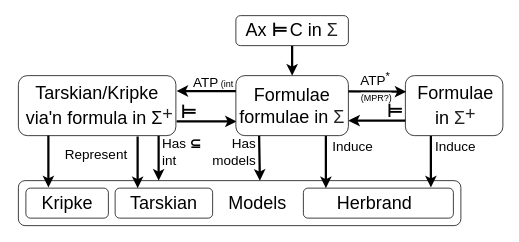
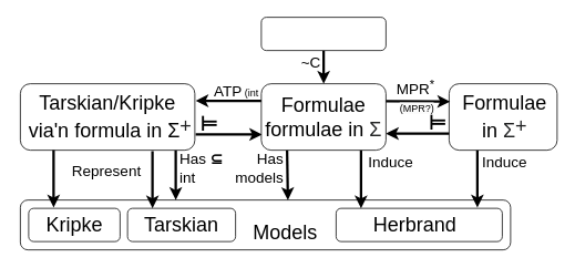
- <mxCell id="32" value="&lt;font style=&quot;&quot;&gt;&lt;span style=&quot;font-size: 24px;&quot;&gt;Ax&amp;nbsp;&lt;/span&gt;&lt;b style=&quot;&quot;&gt;&lt;font style=&quot;font-size: 24px;&quot;&gt;⊨&lt;/font&gt;&lt;/b&gt; &lt;span style=&quot;font-size: 24px;&quot;&gt;C in&amp;nbsp;&lt;/span&gt;&lt;/font&gt;&lt;span style=&quot;color: rgb(32, 33, 34); font-family: sans-serif; text-align: start; background-color: rgb(255, 255, 255);&quot;&gt;&lt;font style=&quot;font-size: 24px;&quot;&gt;Σ&lt;/font&gt;&lt;/span&gt;" style="text;strokeColor=none;align=center;fillColor=none;html=1;verticalAlign=middle;whiteSpace=wrap;rounded=0;" parent="30" vertex="1"><mxGeometry x="3" y="5" width="144" height="30" as="geometry" /></mxCell>
+ <mxCell id="3" value="&lt;font style=&quot;font-size: 18px;&quot;&gt;~C&lt;/font&gt;" style="text;strokeColor=none;align=center;fillColor=none;html=1;verticalAlign=middle;whiteSpace=wrap;rounded=0;" parent="1" vertex="1"><mxGeometry x="344" y="60" width="60" height="30" as="geometry" /></mxCell>
- <mxCell id="12" value="&lt;font style=&quot;font-size: 18px;&quot;&gt;ATP&lt;sup&gt;*&lt;/sup&gt;&lt;/font&gt;" style="text;strokeColor=none;align=center;fillColor=none;html=1;verticalAlign=middle;whiteSpace=wrap;rounded=0;" parent="1" vertex="1"><mxGeometry x="465" y="90" width="70" height="30" as="geometry" /></mxCell>
+ <mxCell id="12" value="&lt;font style=&quot;font-size: 18px;&quot;&gt;MPR&lt;sup&gt;*&lt;/sup&gt;&lt;/font&gt;" style="text;strokeColor=none;align=center;fillColor=none;html=1;verticalAlign=middle;whiteSpace=wrap;rounded=0;" parent="1" vertex="1"><mxGeometry x="465" y="90" width="70" height="30" as="geometry" /></mxCell>
- <mxCell id="13" value="&lt;font style=&quot;font-size: 24px;&quot;&gt;Models&lt;br&gt;&lt;/font&gt;" style="text;strokeColor=none;align=center;fillColor=none;html=1;verticalAlign=middle;whiteSpace=wrap;rounded=0;" parent="1" vertex="1"><mxGeometry x="313" y="255" width="60" height="30" as="geometry" /></mxCell>
+ <mxCell id="13" value="&lt;font style=&quot;font-size: 24px;&quot;&gt;Models&lt;br&gt;&lt;/font&gt;" style="text;strokeColor=none;align=center;fillColor=none;html=1;verticalAlign=middle;whiteSpace=wrap;rounded=0;" parent="1" vertex="1"><mxGeometry x="313" y="265" width="60" height="30" as="geometry" /></mxCell>
